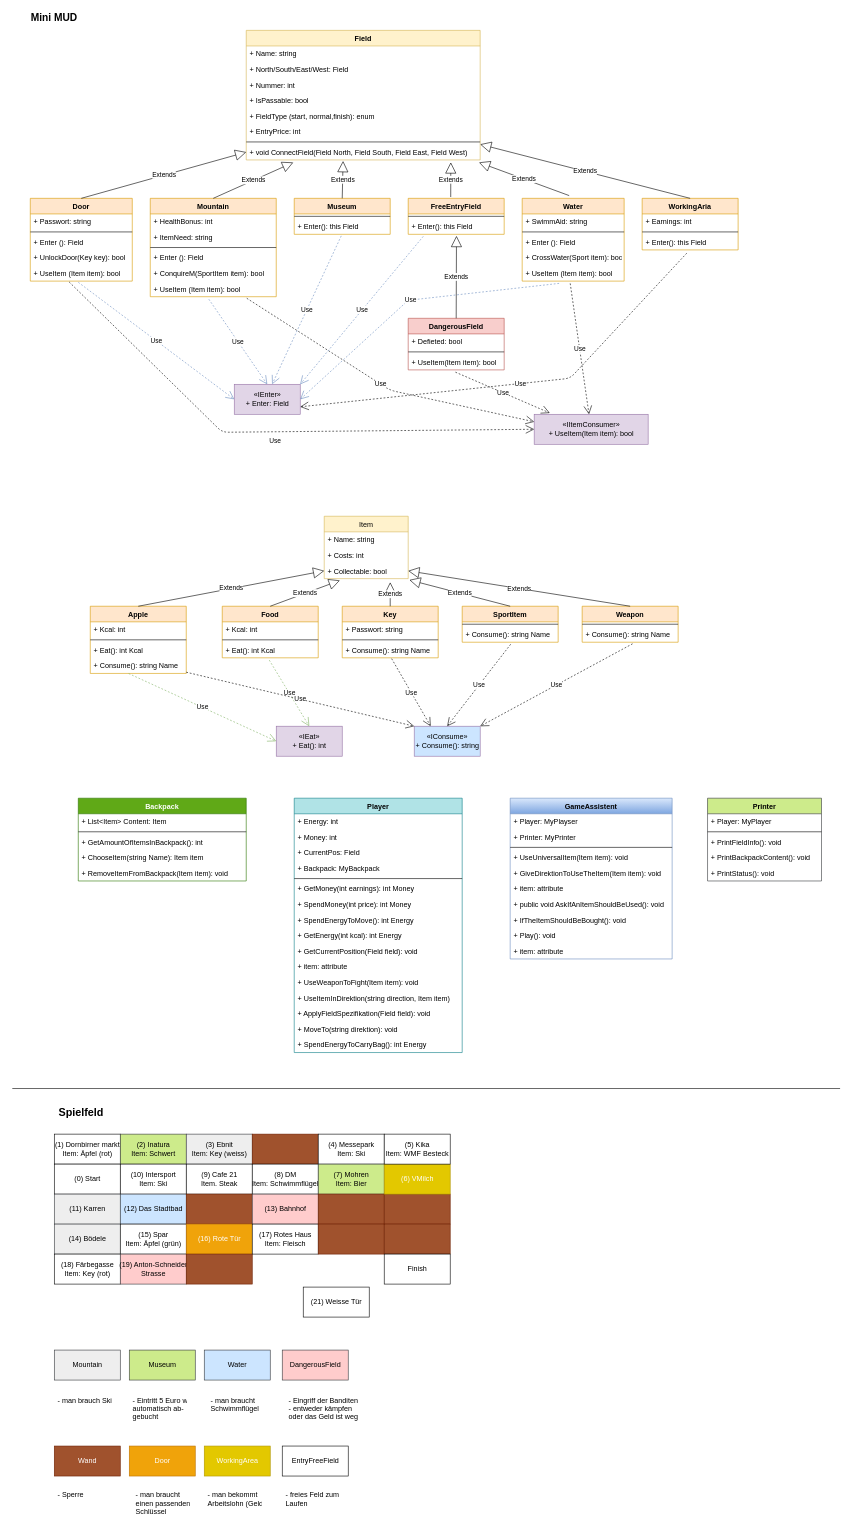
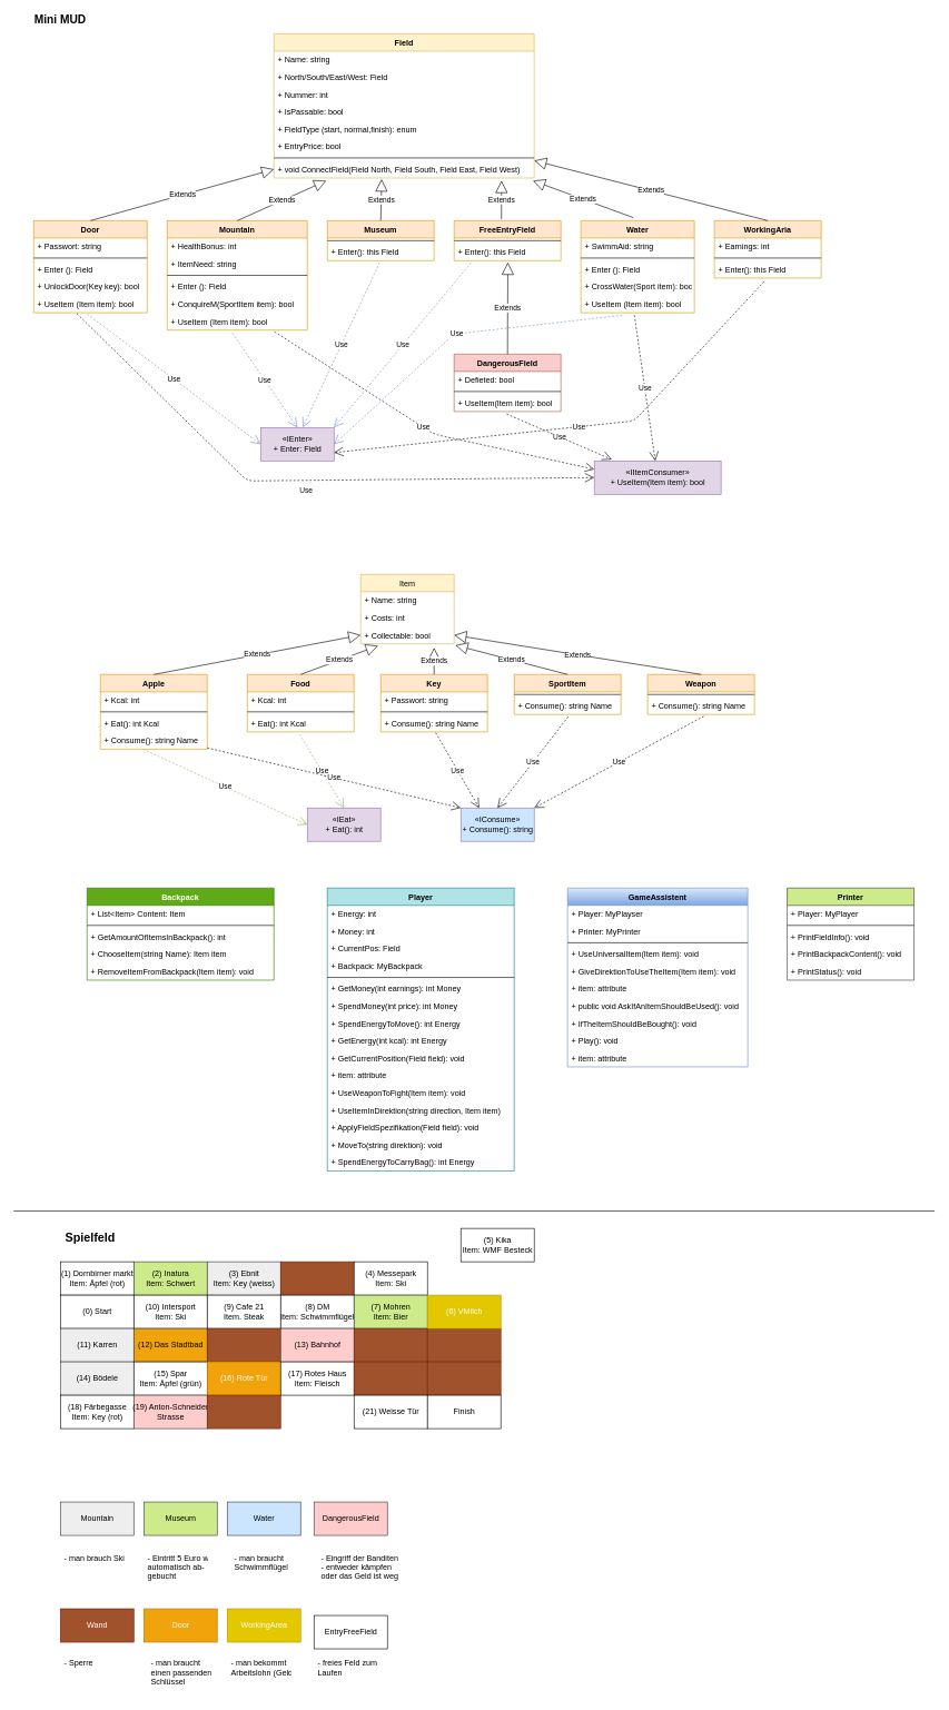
- <mxCell id="9" value="+ EntryPrice: int" style="text;strokeColor=none;fillColor=none;align=left;verticalAlign=top;spacingLeft=4;spacingRight=4;overflow=hidden;rotatable=0;points=[[0,0.5],[1,0.5]];portConstraint=eastwest;" parent="3" vertex="1"><mxGeometry y="156" width="390" height="26" as="geometry" /></mxCell>
+ <mxCell id="9" value="+ EntryPrice: bool" style="text;strokeColor=none;fillColor=none;align=left;verticalAlign=top;spacingLeft=4;spacingRight=4;overflow=hidden;rotatable=0;points=[[0,0.5],[1,0.5]];portConstraint=eastwest;" parent="3" vertex="1"><mxGeometry y="156" width="390" height="26" as="geometry" /></mxCell>
- <mxCell id="175" value="(5) Kika&lt;br&gt;Item: WMF Besteck" style="html=1;align=center;" parent="1" vertex="1"><mxGeometry x="640" y="1890" width="110" height="50" as="geometry" /></mxCell>
+ <mxCell id="175" value="(5) Kika&lt;br&gt;Item: WMF Besteck" style="html=1;align=center;" parent="1" vertex="1"><mxGeometry x="690" y="1840" width="110" height="50" as="geometry" /></mxCell>
- <mxCell id="149" value="(12) Das Stadtbad" style="html=1;align=center;fillColor=#cce5ff;strokeColor=#36393d;" parent="1" vertex="1"><mxGeometry x="200" y="1990" width="110" height="50" as="geometry" /></mxCell>
+ <mxCell id="149" value="(12) Das Stadtbad" style="html=1;align=center;fillColor=#f0a30a;strokeColor=#36393d;" parent="1" vertex="1"><mxGeometry x="200" y="1990" width="110" height="50" as="geometry" /></mxCell>
- <mxCell id="171" value="(21) Weisse Tür" style="html=1;align=center;" parent="1" vertex="1"><mxGeometry x="505" y="2145" width="110" height="50" as="geometry" /></mxCell>
+ <mxCell id="171" value="(21) Weisse Tür" style="html=1;align=center;" parent="1" vertex="1"><mxGeometry x="530" y="2090" width="110" height="50" as="geometry" /></mxCell>
- <mxCell id="176" value="EntryFreeField" style="html=1;align=center;" parent="1" vertex="1"><mxGeometry x="470" y="2410" width="110" height="50" as="geometry" /></mxCell>
+ <mxCell id="176" value="EntryFreeField" style="html=1;align=center;" parent="1" vertex="1"><mxGeometry x="470" y="2420" width="110" height="50" as="geometry" /></mxCell>
